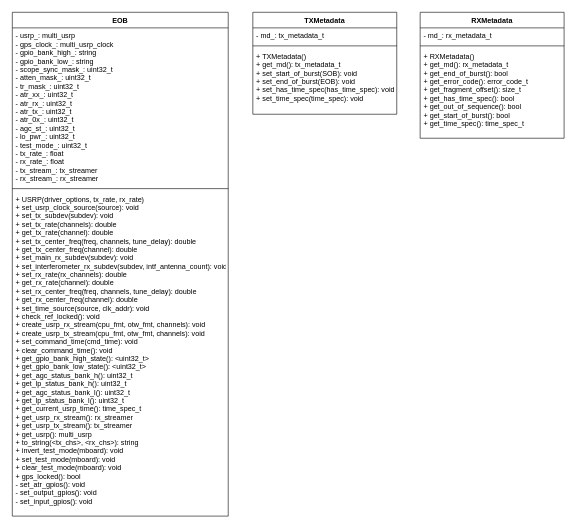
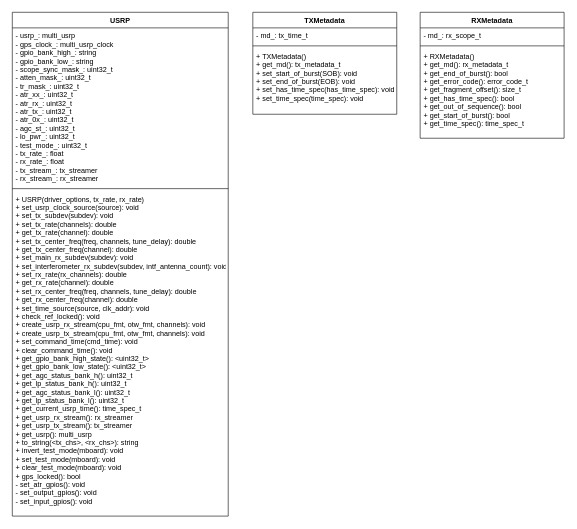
- <mxCell id="2" value="EOB" style="swimlane;fontStyle=1;align=center;verticalAlign=top;childLayout=stackLayout;horizontal=1;startSize=26;horizontalStack=0;resizeParent=1;resizeParentMax=0;resizeLast=0;collapsible=1;marginBottom=0;" vertex="1" parent="1"><mxGeometry x="20" y="20" width="360" height="840" as="geometry" /></mxCell>
+ <mxCell id="2" value="USRP" style="swimlane;fontStyle=1;align=center;verticalAlign=top;childLayout=stackLayout;horizontal=1;startSize=26;horizontalStack=0;resizeParent=1;resizeParentMax=0;resizeLast=0;collapsible=1;marginBottom=0;" vertex="1" parent="1"><mxGeometry x="20" y="20" width="360" height="840" as="geometry" /></mxCell>
- <mxCell id="7" value="- md_: tx_metadata_t" style="text;strokeColor=none;fillColor=none;align=left;verticalAlign=top;spacingLeft=4;spacingRight=4;overflow=hidden;rotatable=0;points=[[0,0.5],[1,0.5]];portConstraint=eastwest;" vertex="1" parent="6"><mxGeometry y="26" width="240" height="26" as="geometry" /></mxCell>
+ <mxCell id="7" value="- md_: tx_time_t" style="text;strokeColor=none;fillColor=none;align=left;verticalAlign=top;spacingLeft=4;spacingRight=4;overflow=hidden;rotatable=0;points=[[0,0.5],[1,0.5]];portConstraint=eastwest;" vertex="1" parent="6"><mxGeometry y="26" width="240" height="26" as="geometry" /></mxCell>
- <mxCell id="11" value="- md_: rx_metadata_t" style="text;strokeColor=none;fillColor=none;align=left;verticalAlign=top;spacingLeft=4;spacingRight=4;overflow=hidden;rotatable=0;points=[[0,0.5],[1,0.5]];portConstraint=eastwest;" vertex="1" parent="10"><mxGeometry y="26" width="240" height="26" as="geometry" /></mxCell>
+ <mxCell id="11" value="- md_: rx_scope_t" style="text;strokeColor=none;fillColor=none;align=left;verticalAlign=top;spacingLeft=4;spacingRight=4;overflow=hidden;rotatable=0;points=[[0,0.5],[1,0.5]];portConstraint=eastwest;" vertex="1" parent="10"><mxGeometry y="26" width="240" height="26" as="geometry" /></mxCell>
